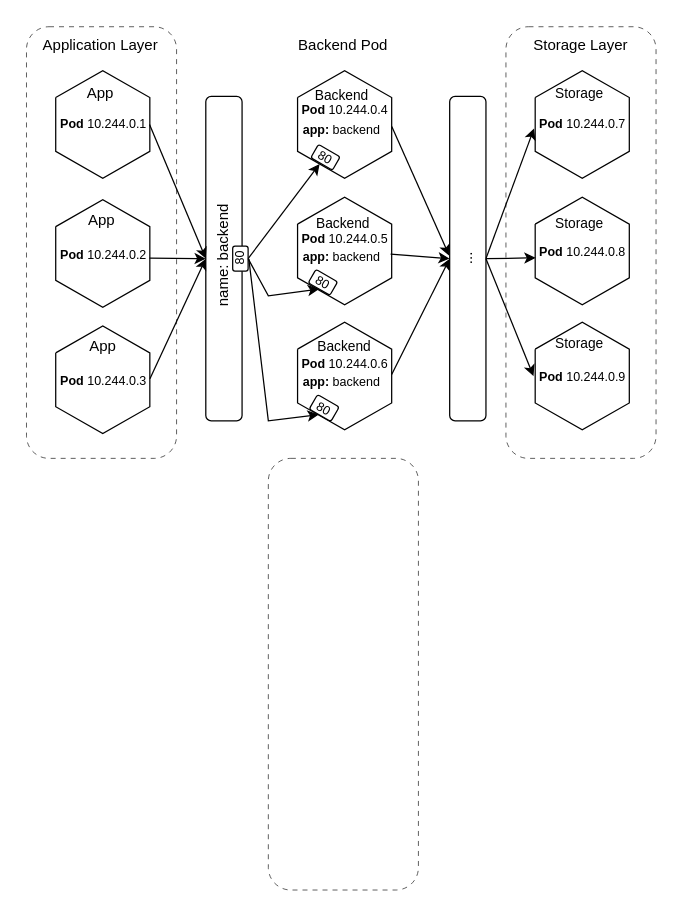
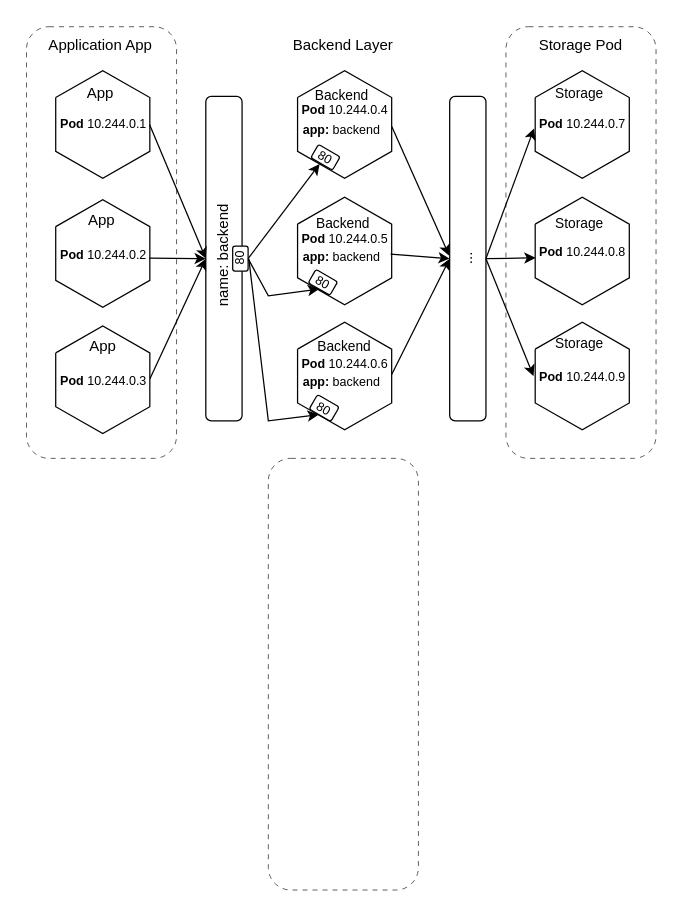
- <mxCell id="12" value="Application Layer" style="text;html=1;strokeColor=none;fillColor=none;align=center;verticalAlign=middle;whiteSpace=wrap;rounded=0;" vertex="1" parent="1"><mxGeometry x="29.44" y="20.87" width="102.37" height="30" as="geometry" /></mxCell>
+ <mxCell id="12" value="Application App" style="text;html=1;strokeColor=none;fillColor=none;align=center;verticalAlign=middle;whiteSpace=wrap;rounded=0;" vertex="1" parent="1"><mxGeometry x="29.44" y="20.87" width="102.37" height="30" as="geometry" /></mxCell>
- <mxCell id="22" value="Backend Pod" style="text;html=1;strokeColor=none;fillColor=none;align=center;verticalAlign=middle;whiteSpace=wrap;rounded=0;" vertex="1" parent="1"><mxGeometry x="222.81" y="20.87" width="102.37" height="30" as="geometry" /></mxCell>
+ <mxCell id="22" value="Backend Layer" style="text;html=1;strokeColor=none;fillColor=none;align=center;verticalAlign=middle;whiteSpace=wrap;rounded=0;" vertex="1" parent="1"><mxGeometry x="222.81" y="20.87" width="102.37" height="30" as="geometry" /></mxCell>
- <mxCell id="30" value="Storage Layer" style="text;html=1;strokeColor=none;fillColor=none;align=center;verticalAlign=middle;whiteSpace=wrap;rounded=0;" vertex="1" parent="1"><mxGeometry x="412.81" y="20.87" width="102.37" height="30" as="geometry" /></mxCell>
+ <mxCell id="30" value="Storage Pod" style="text;html=1;strokeColor=none;fillColor=none;align=center;verticalAlign=middle;whiteSpace=wrap;rounded=0;" vertex="1" parent="1"><mxGeometry x="412.81" y="20.87" width="102.37" height="30" as="geometry" /></mxCell>
